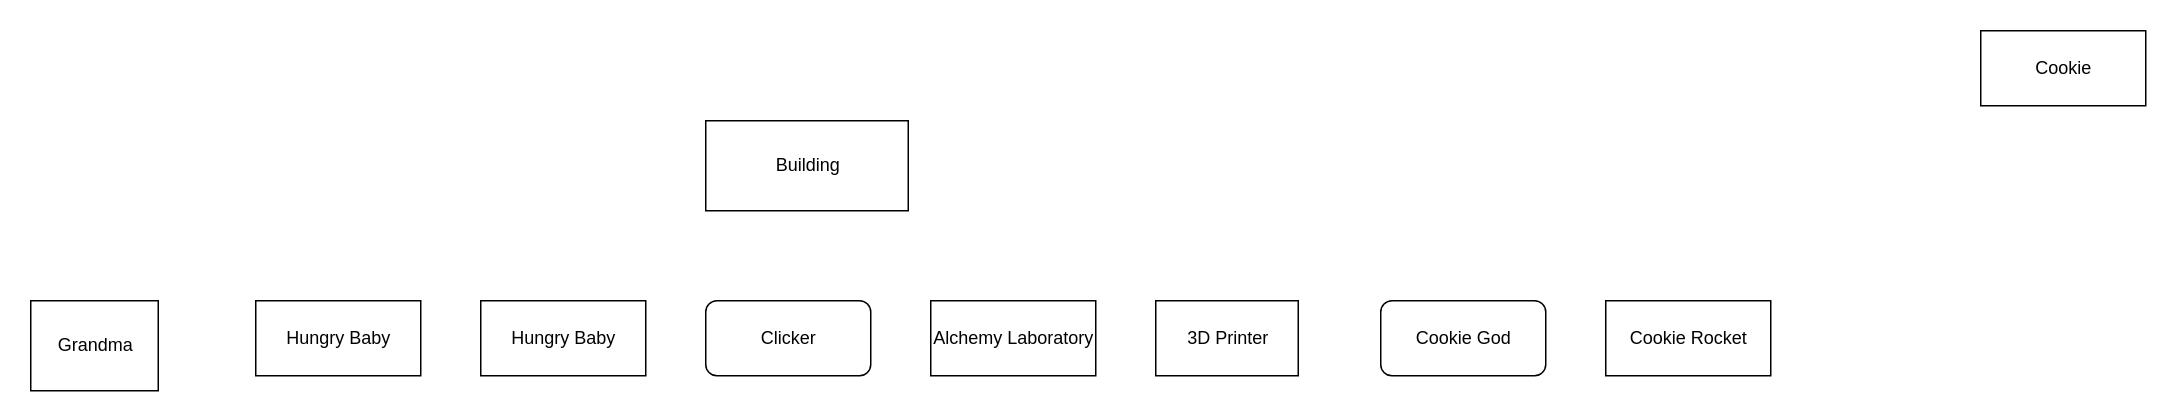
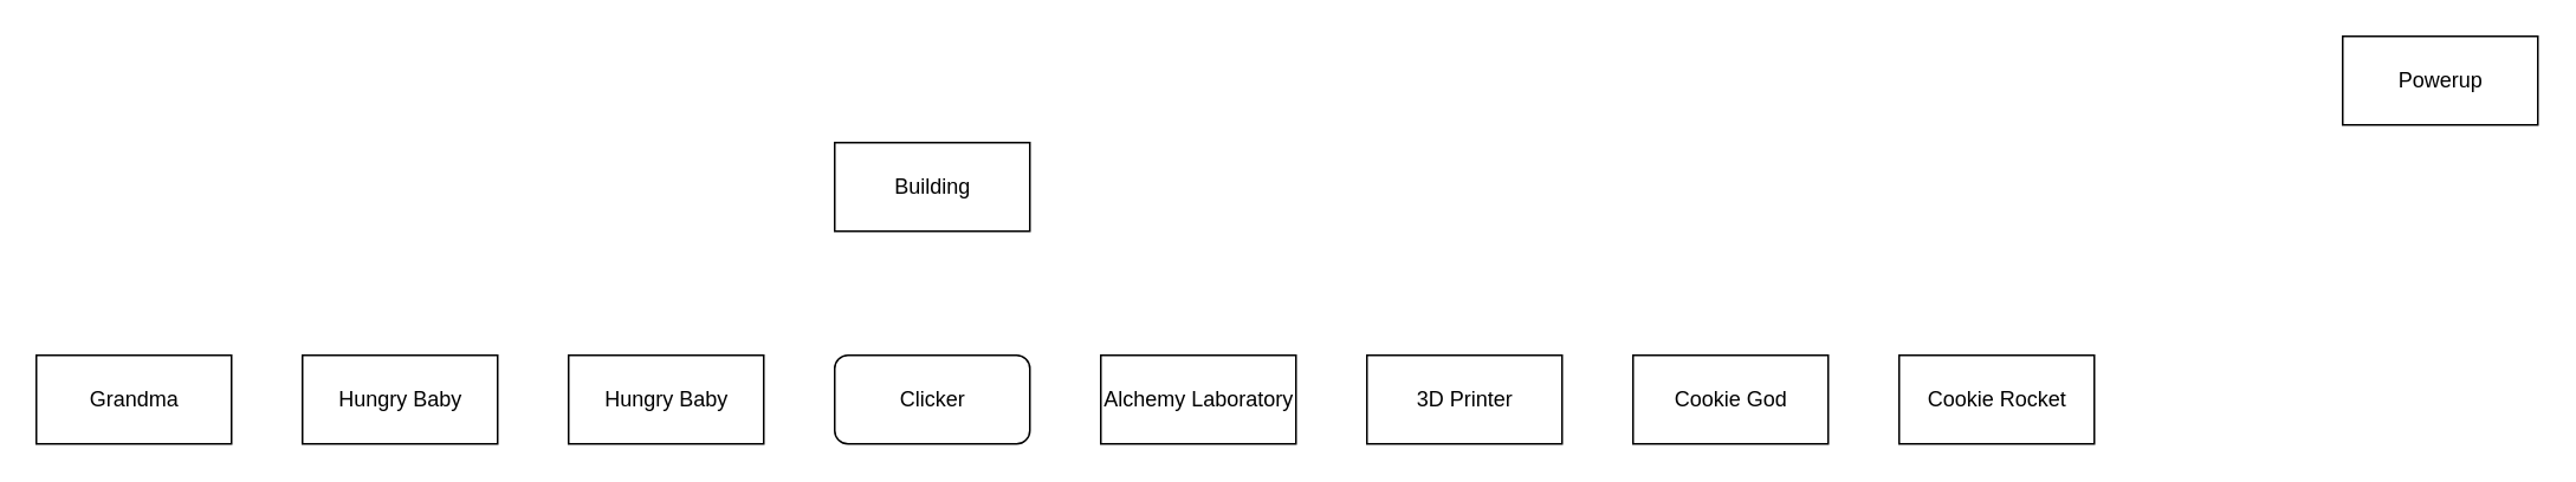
- <mxCell id="3" value="Cookie" style="html=1;" vertex="1" parent="1"><mxGeometry x="1320" y="20" width="110" height="50" as="geometry" /></mxCell>
+ <mxCell id="3" value="Powerup" style="html=1;" vertex="1" parent="1"><mxGeometry x="1320" y="20" width="110" height="50" as="geometry" /></mxCell>
- <mxCell id="2" value="Building" style="html=1;" vertex="1" parent="1"><mxGeometry x="470" y="80" width="135" height="60" as="geometry" /></mxCell>
+ <mxCell id="2" value="Building" style="html=1;" vertex="1" parent="1"><mxGeometry x="470" y="80" width="110" height="50" as="geometry" /></mxCell>
- <mxCell id="9" value="3D Printer" style="html=1;" vertex="1" parent="1"><mxGeometry x="770" y="200" width="95" height="50" as="geometry" /></mxCell>
+ <mxCell id="9" value="3D Printer" style="html=1;" vertex="1" parent="1"><mxGeometry x="770" y="200" width="110" height="50" as="geometry" /></mxCell>
- <mxCell id="10" value="Cookie God" style="html=1;rounded=1;" vertex="1" parent="1"><mxGeometry x="920" y="200" width="110" height="50" as="geometry" /></mxCell>
+ <mxCell id="10" value="Cookie God" style="html=1;" vertex="1" parent="1"><mxGeometry x="920" y="200" width="110" height="50" as="geometry" /></mxCell>
- <mxCell id="4" value="Grandma" style="html=1;" vertex="1" parent="1"><mxGeometry x="20" y="200" width="85" height="60" as="geometry" /></mxCell>
+ <mxCell id="4" value="Grandma" style="html=1;" vertex="1" parent="1"><mxGeometry x="20" y="200" width="110" height="50" as="geometry" /></mxCell>
